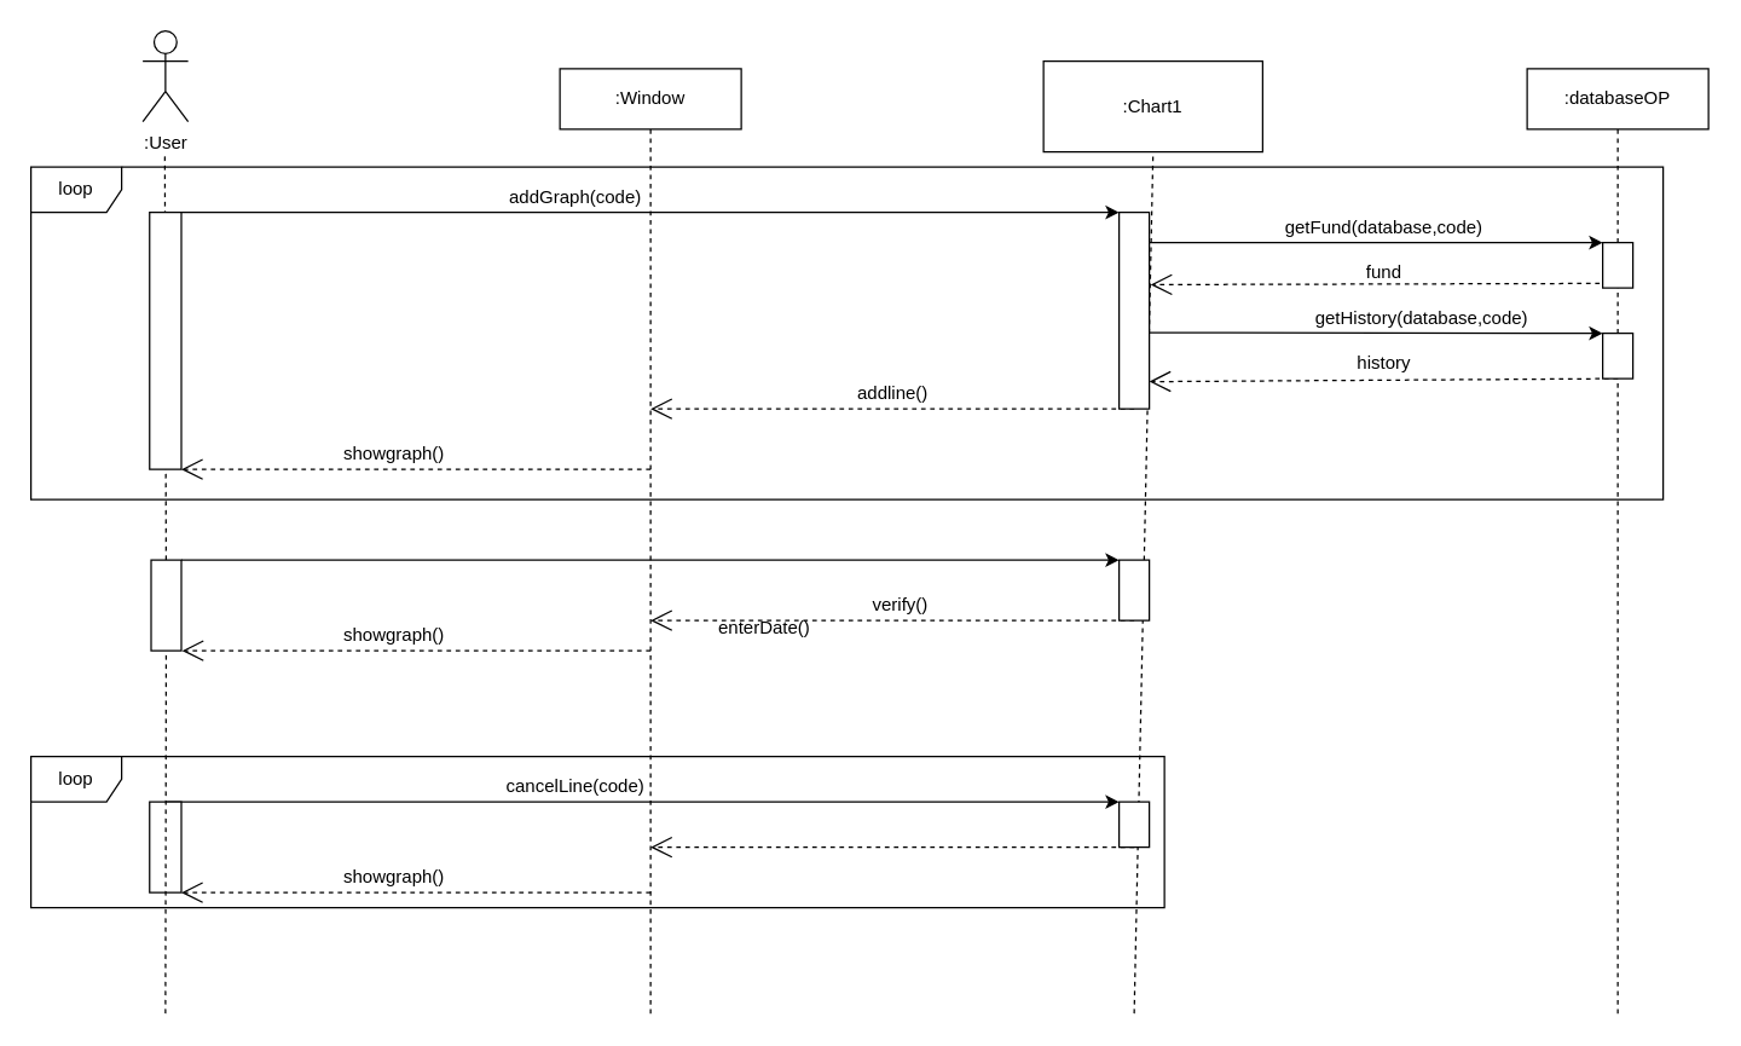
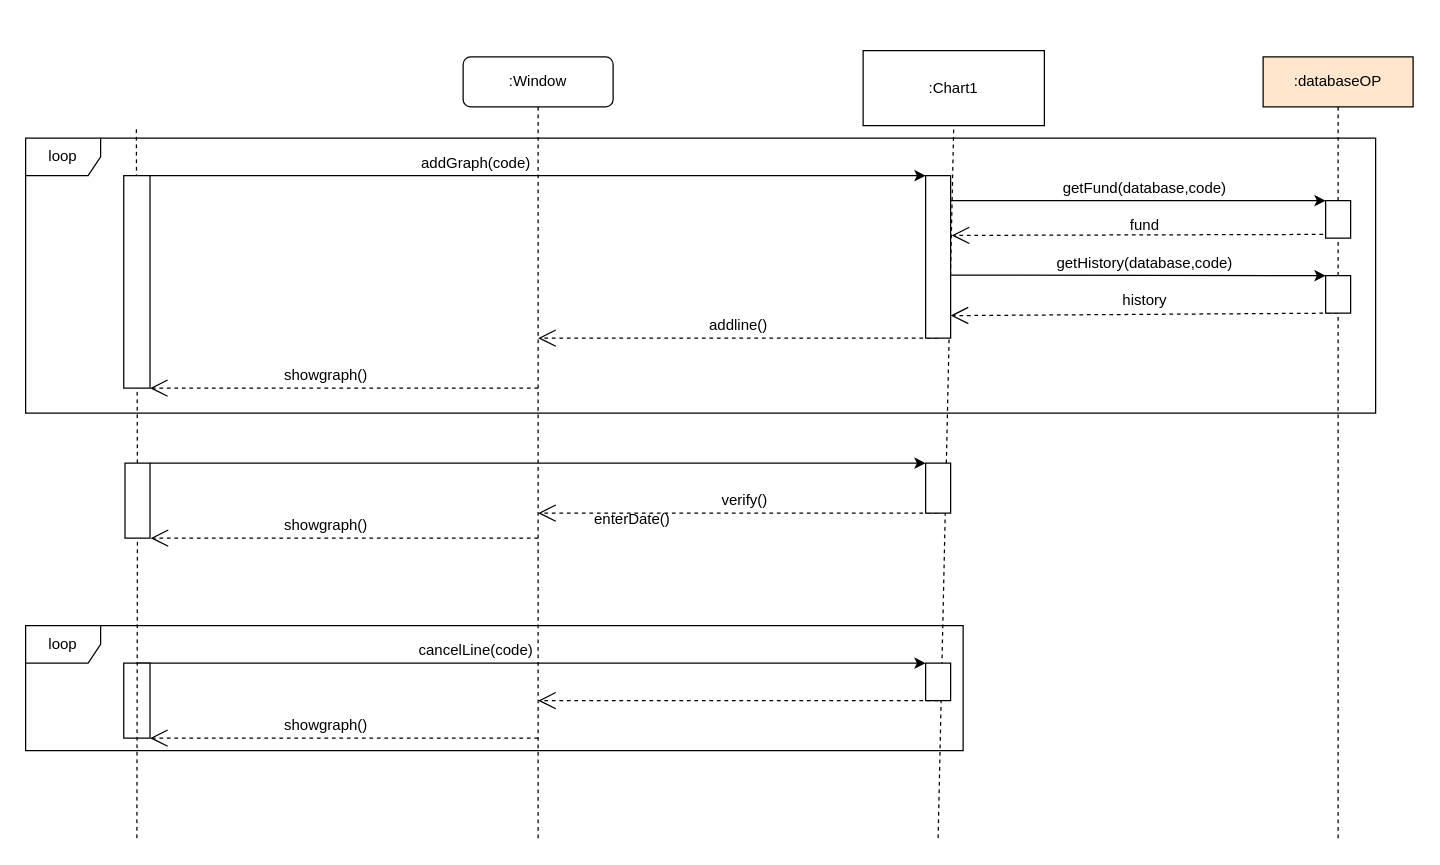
- <mxCell id="4" value=":User" style="shape=umlActor;verticalLabelPosition=bottom;verticalAlign=top;html=1;outlineConnect=0;" parent="1" vertex="1"><mxGeometry x="94" y="20" width="30" height="60" as="geometry" /></mxCell>
- <mxCell id="26" value=":Window" style="rounded=0;whiteSpace=wrap;html=1;" parent="1" vertex="1"><mxGeometry x="370" y="45" width="120" height="40" as="geometry" /></mxCell>
+ <mxCell id="26" value=":Window" style="whiteSpace=wrap;html=1;rounded=1;" parent="1" vertex="1"><mxGeometry x="370" y="45" width="120" height="40" as="geometry" /></mxCell>
- <mxCell id="12" value=":databaseOP" style="rounded=0;whiteSpace=wrap;html=1;" parent="1" vertex="1"><mxGeometry x="1010" y="45" width="120" height="40" as="geometry" /></mxCell>
+ <mxCell id="12" value=":databaseOP" style="rounded=0;whiteSpace=wrap;html=1;fillColor=#ffe6cc;" parent="1" vertex="1"><mxGeometry x="1010" y="45" width="120" height="40" as="geometry" /></mxCell>
- <mxCell id="19" value="getHistory(database,code)" style="text;html=1;align=center;verticalAlign=middle;resizable=0;points=[];autosize=1;strokeColor=none;" parent="1" vertex="1"><mxGeometry x="860" y="200" width="160" height="20" as="geometry" /></mxCell>
+ <mxCell id="19" value="getHistory(database,code)" style="text;html=1;align=center;verticalAlign=middle;resizable=0;points=[];autosize=1;strokeColor=none;" parent="1" vertex="1"><mxGeometry x="835" y="200" width="160" height="20" as="geometry" /></mxCell>
